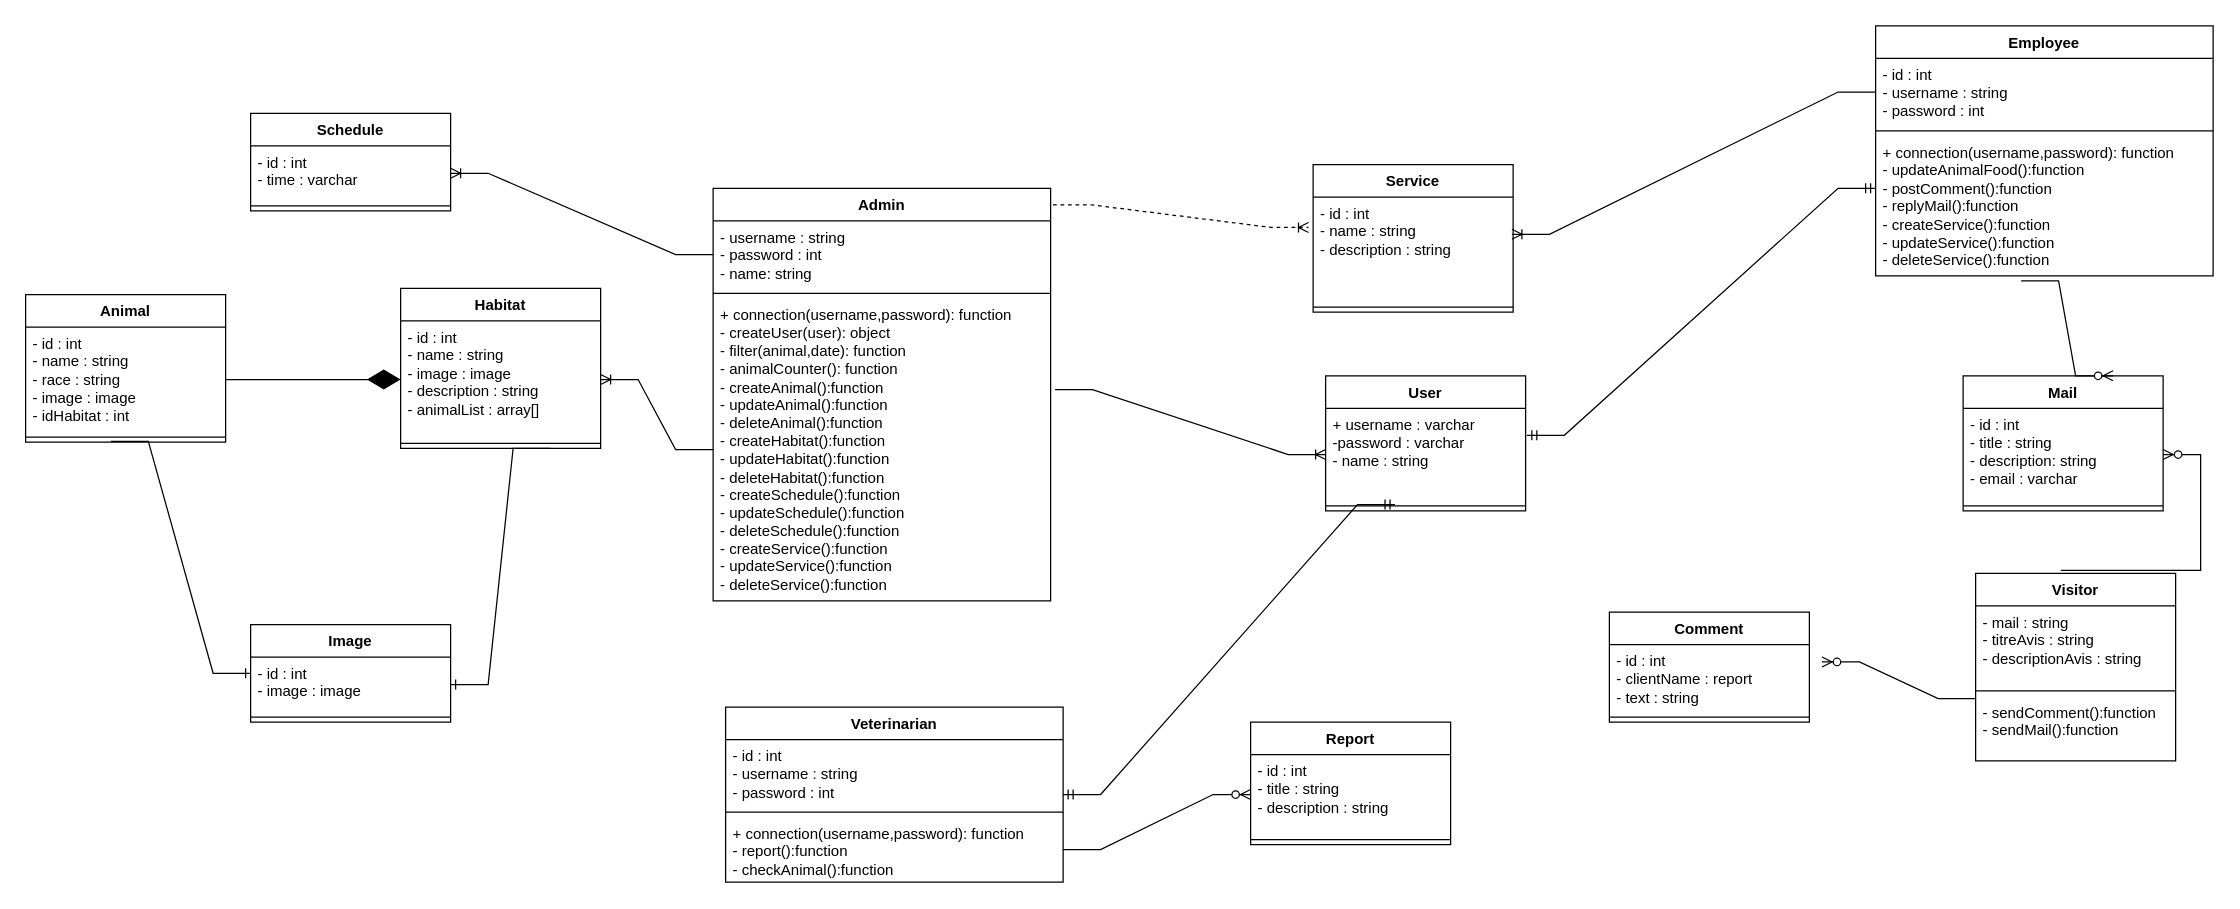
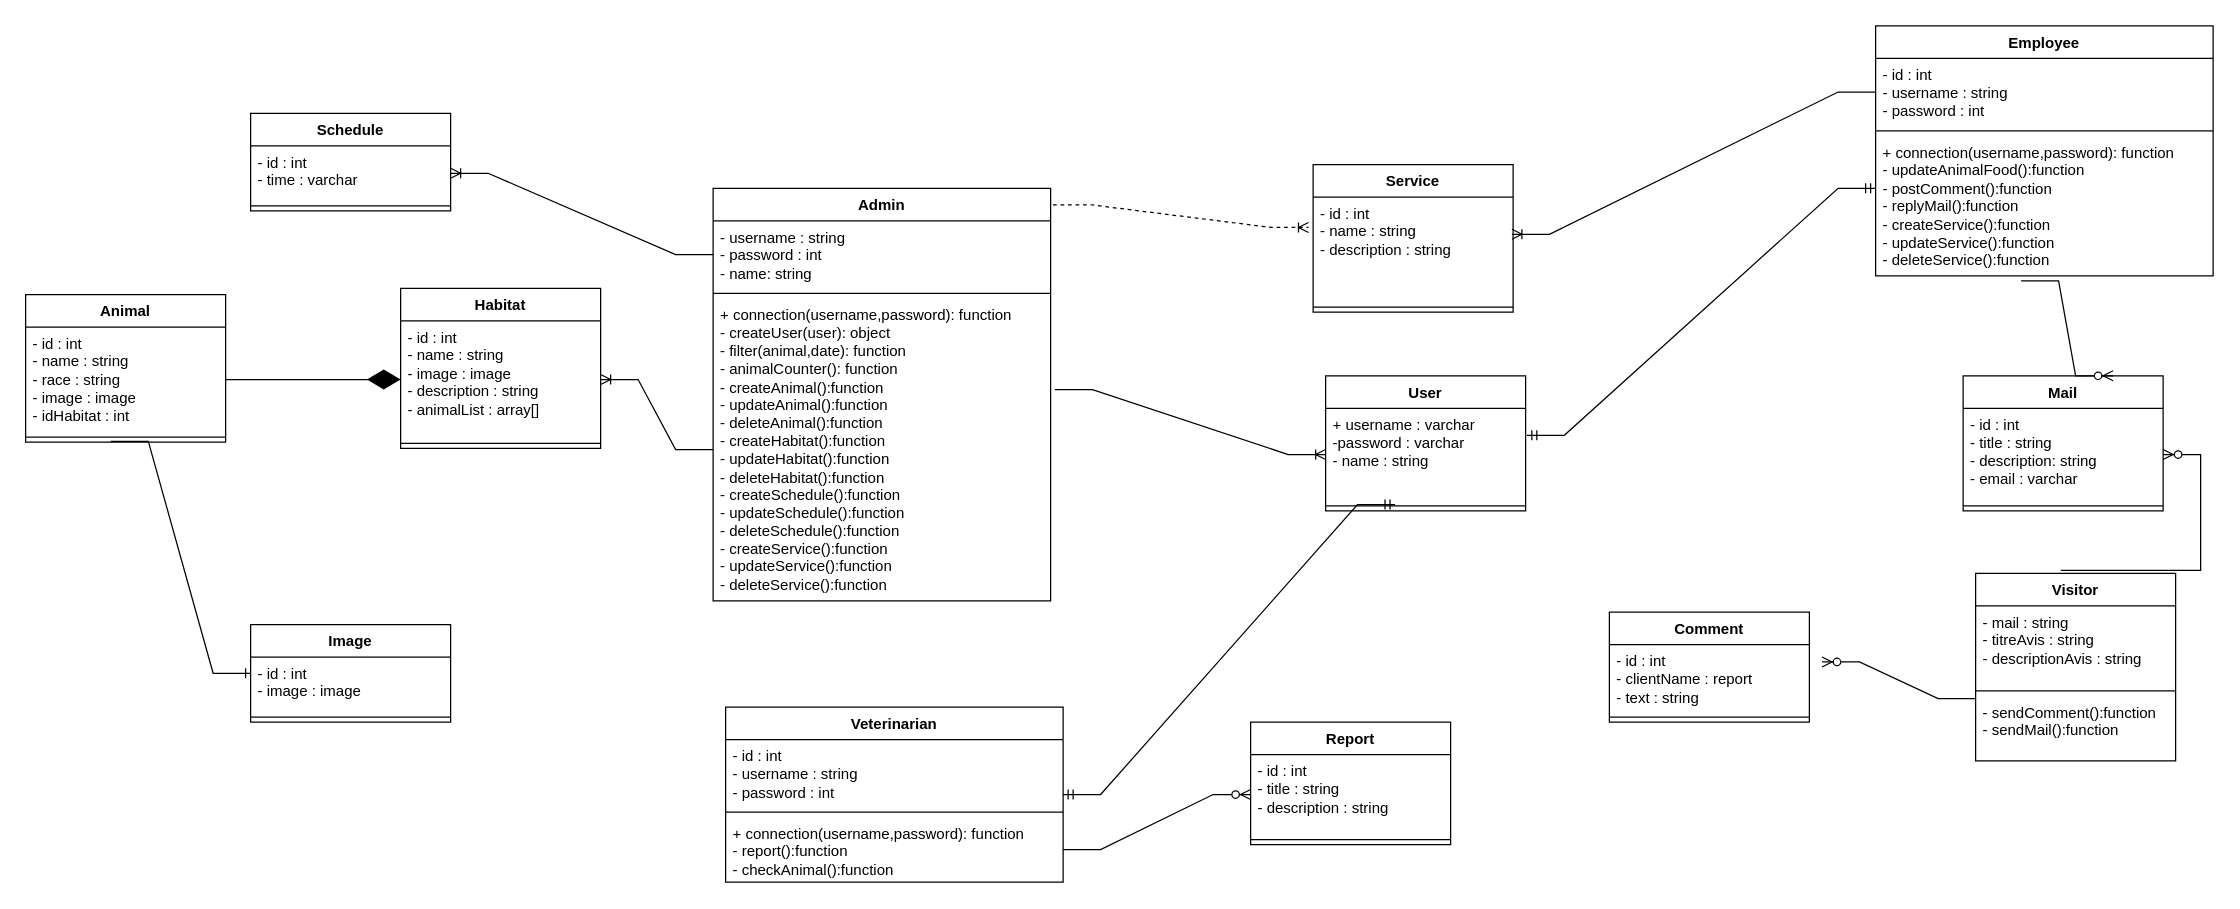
- <mxCell id="52" value="" style="edgeStyle=entityRelationEdgeStyle;fontSize=12;html=1;endArrow=ERone;endFill=1;rounded=0;entryX=1;entryY=0.5;entryDx=0;entryDy=0;exitX=0.75;exitY=1;exitDx=0;exitDy=0;" edge="1" parent="1" source="17" target="37"><mxGeometry width="100" height="100" relative="1" as="geometry"><mxPoint x="880" y="290" as="sourcePoint" /><mxPoint x="940" y="379.5" as="targetPoint" /><Array as="points"><mxPoint x="390" y="400" /></Array></mxGeometry></mxCell>
